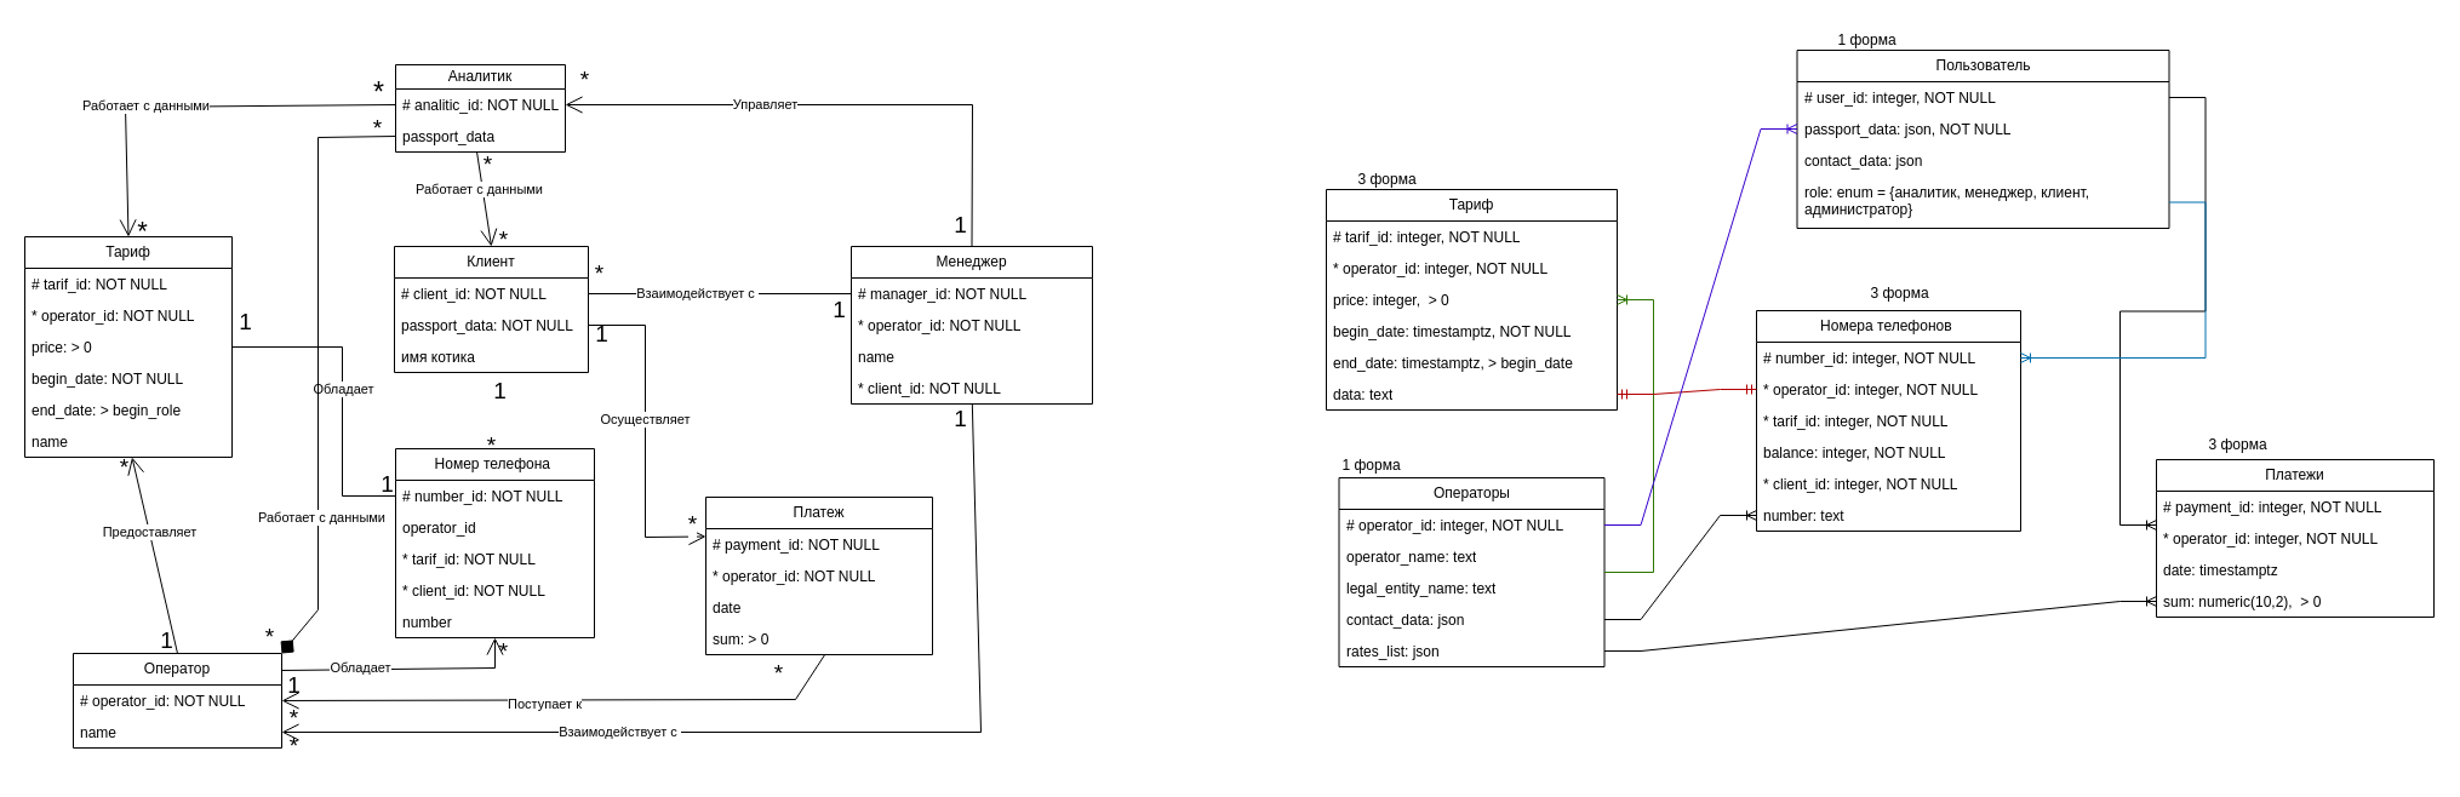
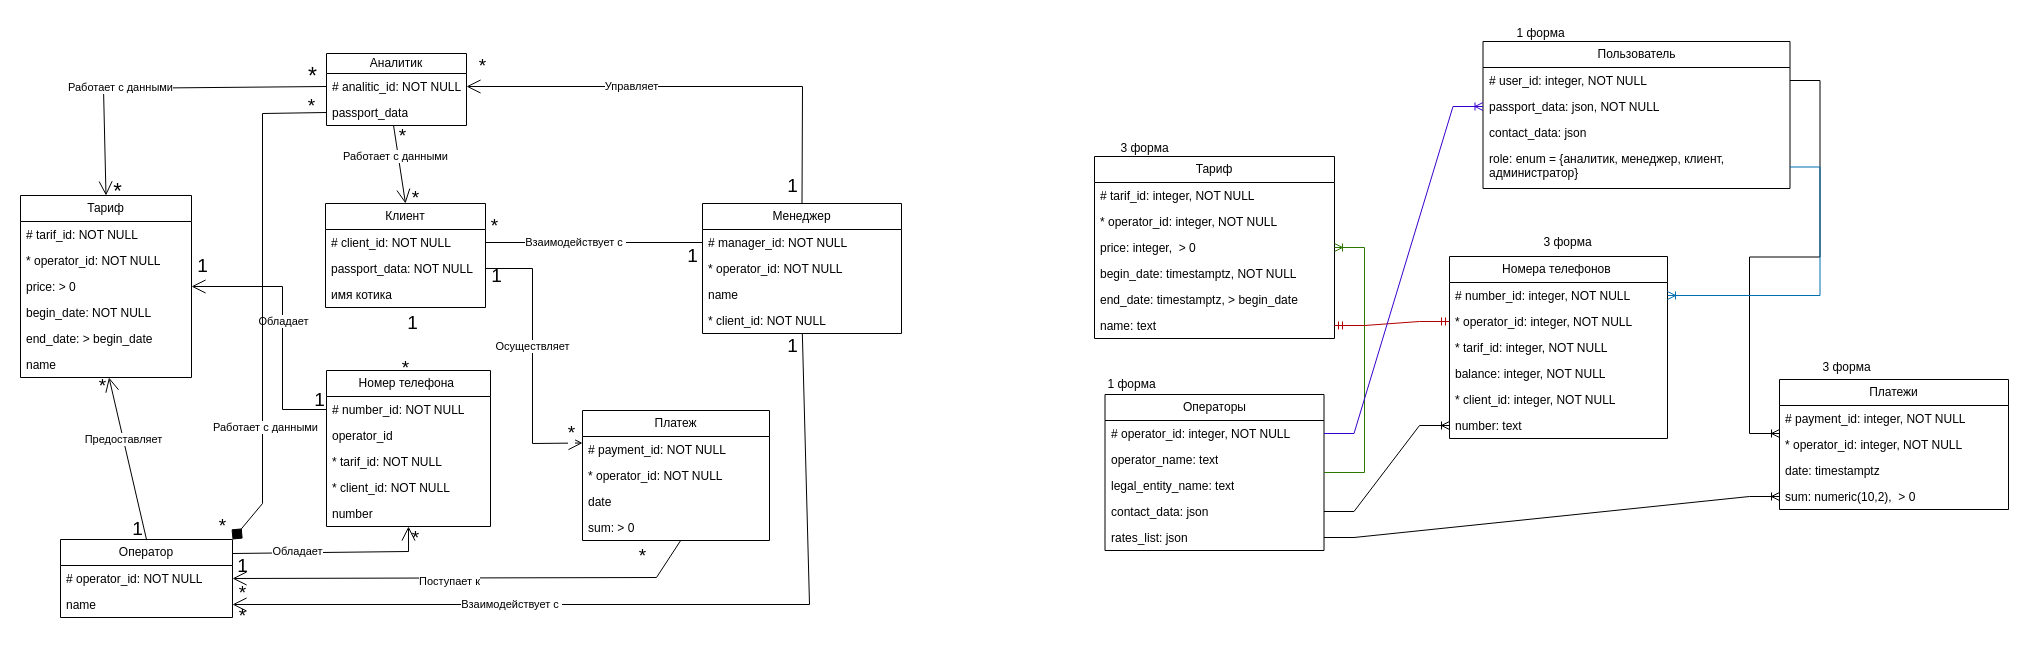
- <mxCell id="48" value="" style="endArrow=none;endFill=1;endSize=12;html=1;rounded=0;exitX=0;exitY=0.5;exitDx=0;exitDy=0;entryX=1;entryY=0.5;entryDx=0;entryDy=0;" parent="1" source="6" target="31" edge="1"><mxGeometry width="160" relative="1" as="geometry"><mxPoint x="202" y="453" as="sourcePoint" /><mxPoint x="272" y="233" as="targetPoint" /><Array as="points"><mxPoint x="282" y="409" /><mxPoint x="282" y="286" /></Array></mxGeometry></mxCell>
+ <mxCell id="48" value="" style="endArrow=open;endFill=1;endSize=12;html=1;rounded=0;exitX=0;exitY=0.5;exitDx=0;exitDy=0;entryX=1;entryY=0.5;entryDx=0;entryDy=0;" parent="1" source="6" target="31" edge="1"><mxGeometry width="160" relative="1" as="geometry"><mxPoint x="202" y="453" as="sourcePoint" /><mxPoint x="272" y="233" as="targetPoint" /><Array as="points"><mxPoint x="282" y="409" /><mxPoint x="282" y="286" /></Array></mxGeometry></mxCell>
- <mxCell id="105" value="data: text" style="text;strokeColor=none;fillColor=none;align=left;verticalAlign=top;spacingLeft=4;spacingRight=4;overflow=hidden;rotatable=0;points=[[0,0.5],[1,0.5]];portConstraint=eastwest;whiteSpace=wrap;html=1;" vertex="1" parent="99"><mxGeometry y="156" width="240" height="26" as="geometry" /></mxCell>
+ <mxCell id="105" value="name: text" style="text;strokeColor=none;fillColor=none;align=left;verticalAlign=top;spacingLeft=4;spacingRight=4;overflow=hidden;rotatable=0;points=[[0,0.5],[1,0.5]];portConstraint=eastwest;whiteSpace=wrap;html=1;" vertex="1" parent="99"><mxGeometry y="156" width="240" height="26" as="geometry" /></mxCell>
- <mxCell id="33" value="end_date: &amp;gt; begin_role" style="text;strokeColor=none;fillColor=none;align=left;verticalAlign=top;spacingLeft=4;spacingRight=4;overflow=hidden;rotatable=0;points=[[0,0.5],[1,0.5]];portConstraint=eastwest;whiteSpace=wrap;html=1;" parent="28" vertex="1"><mxGeometry y="130" width="171" height="26" as="geometry" /></mxCell>
+ <mxCell id="33" value="end_date: &amp;gt; begin_date" style="text;strokeColor=none;fillColor=none;align=left;verticalAlign=top;spacingLeft=4;spacingRight=4;overflow=hidden;rotatable=0;points=[[0,0.5],[1,0.5]];portConstraint=eastwest;whiteSpace=wrap;html=1;" parent="28" vertex="1"><mxGeometry y="130" width="171" height="26" as="geometry" /></mxCell>
